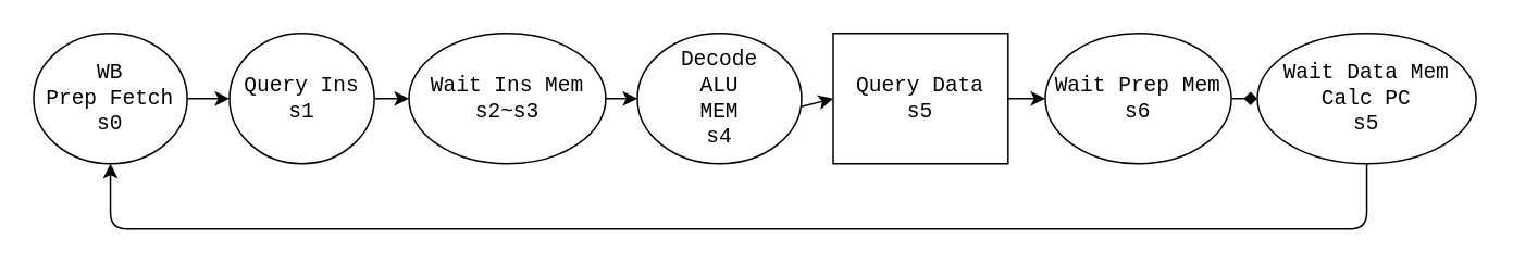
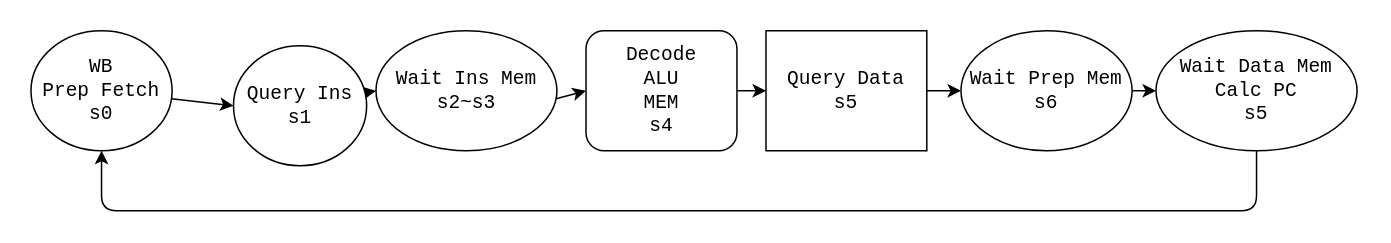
- <mxCell id="11" value="&lt;font data-font-src=&quot;https://fonts.googleapis.com/css?family=Roboto+Mono&quot; style=&quot;font-size: 13px&quot;&gt;Query Ins&lt;br style=&quot;font-size: 13px&quot;&gt;s1&lt;/font&gt;" style="ellipse;whiteSpace=wrap;html=1;fontFamily=Courier New;fontSize=13;" parent="1" vertex="1"><mxGeometry x="140" y="20" width="88.75" height="80" as="geometry" /></mxCell>
+ <mxCell id="11" value="&lt;font data-font-src=&quot;https://fonts.googleapis.com/css?family=Roboto+Mono&quot; style=&quot;font-size: 13px&quot;&gt;Query Ins&lt;br style=&quot;font-size: 13px&quot;&gt;s1&lt;/font&gt;" style="ellipse;whiteSpace=wrap;html=1;fontFamily=Courier New;fontSize=13;" parent="1" vertex="1"><mxGeometry x="155" y="30" width="88.75" height="80" as="geometry" /></mxCell>
- <mxCell id="5" value="&lt;font data-font-src=&quot;https://fonts.googleapis.com/css?family=Roboto+Mono&quot; style=&quot;font-size: 13px&quot;&gt;Decode&lt;br style=&quot;font-size: 13px&quot;&gt;ALU&lt;br style=&quot;font-size: 13px&quot;&gt;MEM&lt;br style=&quot;font-size: 13px&quot;&gt;s4&lt;/font&gt;" style="ellipse;whiteSpace=wrap;html=1;fontFamily=Courier New;fontSize=13;" parent="1" vertex="1"><mxGeometry x="390" y="20" width="100.64" height="80" as="geometry" /></mxCell>
+ <mxCell id="5" value="&lt;font data-font-src=&quot;https://fonts.googleapis.com/css?family=Roboto+Mono&quot; style=&quot;font-size: 13px&quot;&gt;Decode&lt;br style=&quot;font-size: 13px&quot;&gt;ALU&lt;br style=&quot;font-size: 13px&quot;&gt;MEM&lt;br style=&quot;font-size: 13px&quot;&gt;s4&lt;/font&gt;" style="whiteSpace=wrap;html=1;fontFamily=Courier New;fontSize=13;rounded=1;" parent="1" vertex="1"><mxGeometry x="390" y="20" width="100.64" height="80" as="geometry" /></mxCell>
- <mxCell id="8" style="edgeStyle=none;html=1;entryX=0;entryY=0.5;entryDx=0;entryDy=0;endArrow=diamond;" parent="1" source="9" target="14" edge="1"><mxGeometry relative="1" as="geometry" /></mxCell>
+ <mxCell id="8" style="edgeStyle=none;html=1;entryX=0;entryY=0.5;entryDx=0;entryDy=0;" parent="1" source="9" target="14" edge="1"><mxGeometry relative="1" as="geometry" /></mxCell>
